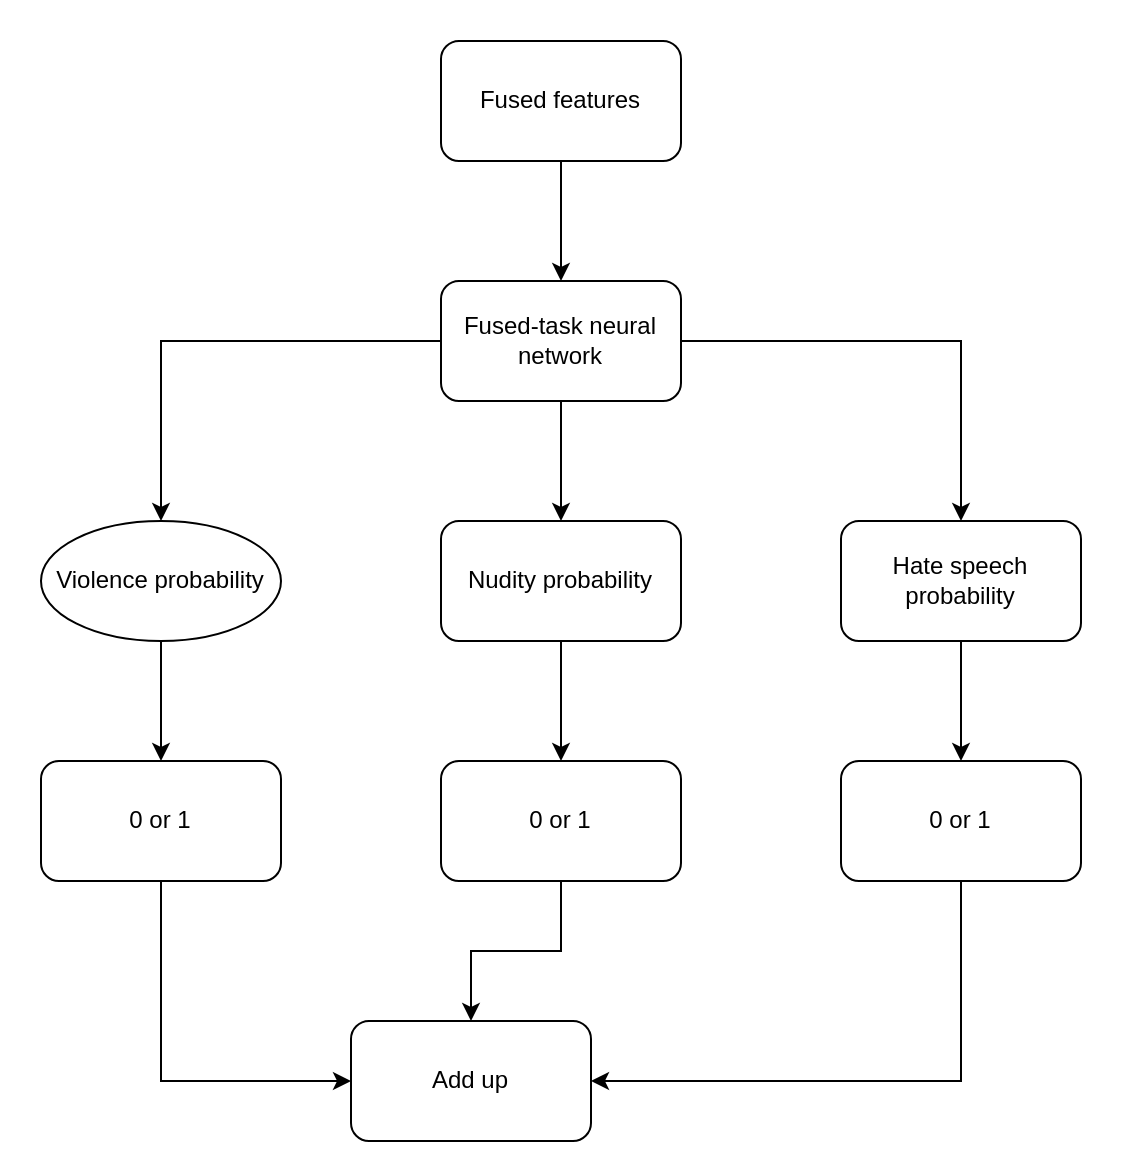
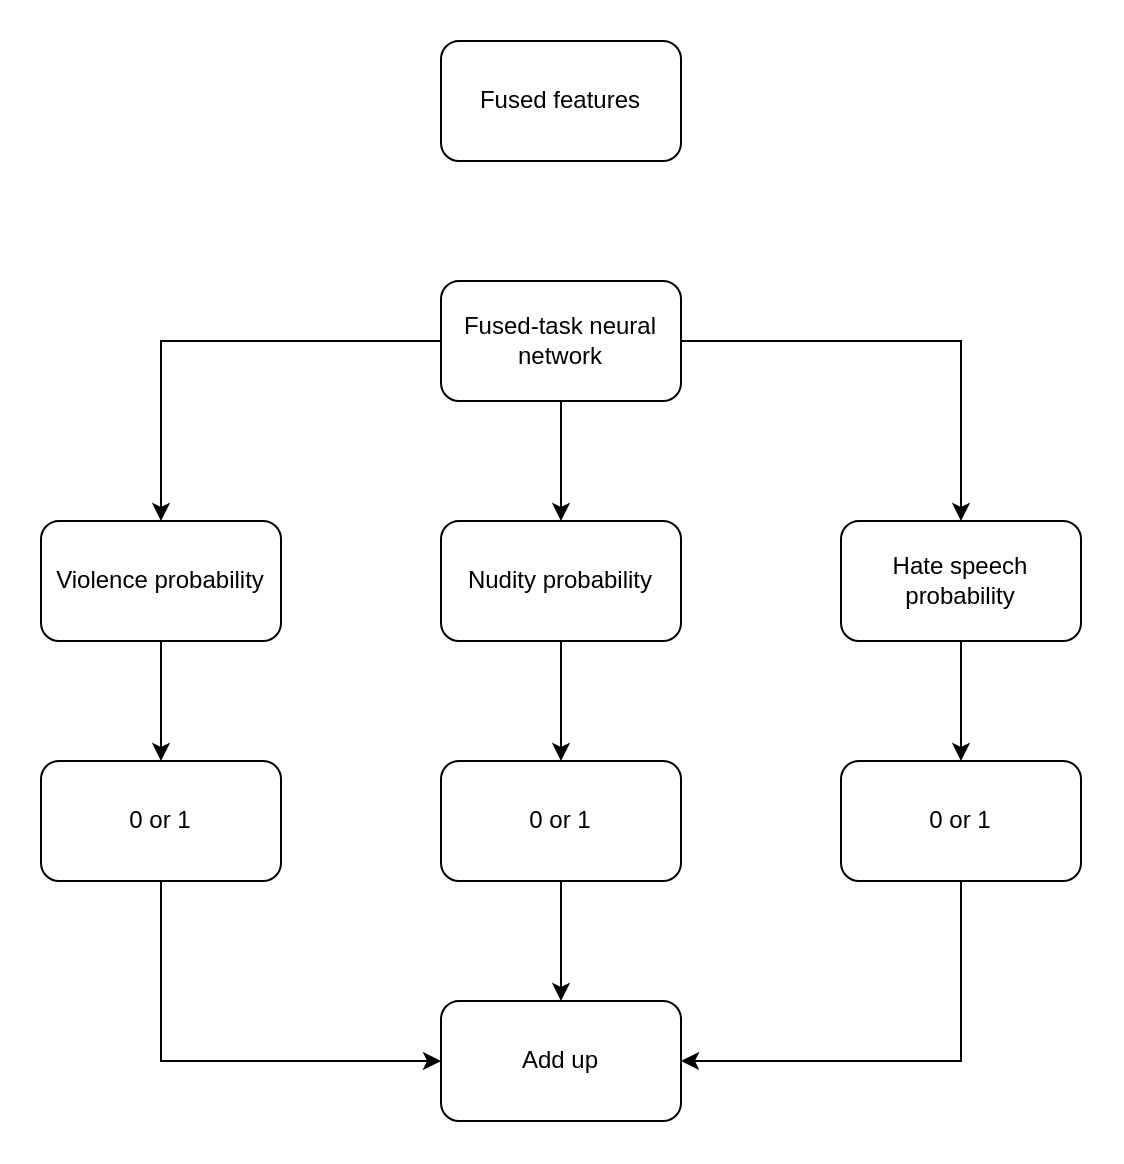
- <mxCell id="12" style="edgeStyle=orthogonalEdgeStyle;rounded=0;orthogonalLoop=1;jettySize=auto;html=1;exitX=0.5;exitY=1;exitDx=0;exitDy=0;entryX=0.5;entryY=0;entryDx=0;entryDy=0;" edge="1" parent="1" source="13" target="5"><mxGeometry relative="1" as="geometry" /></mxCell>
- <mxCell id="7" value="Violence probability" style="ellipse;whiteSpace=wrap;html=1;" parent="1" vertex="1"><mxGeometry x="20" y="260" width="120" height="60" as="geometry" /></mxCell>
+ <mxCell id="7" value="Violence probability" style="rounded=1;whiteSpace=wrap;html=1;" parent="1" vertex="1"><mxGeometry x="20" y="260" width="120" height="60" as="geometry" /></mxCell>
- <mxCell id="20" value="Add up" style="rounded=1;whiteSpace=wrap;html=1;" vertex="1" parent="1"><mxGeometry x="175" y="510" width="120" height="60" as="geometry" /></mxCell>
+ <mxCell id="20" value="Add up" style="rounded=1;whiteSpace=wrap;html=1;" vertex="1" parent="1"><mxGeometry x="220" y="500" width="120" height="60" as="geometry" /></mxCell>
